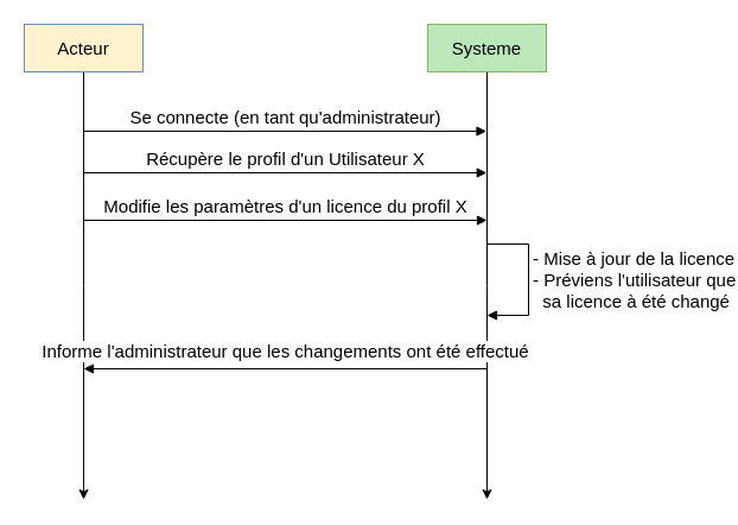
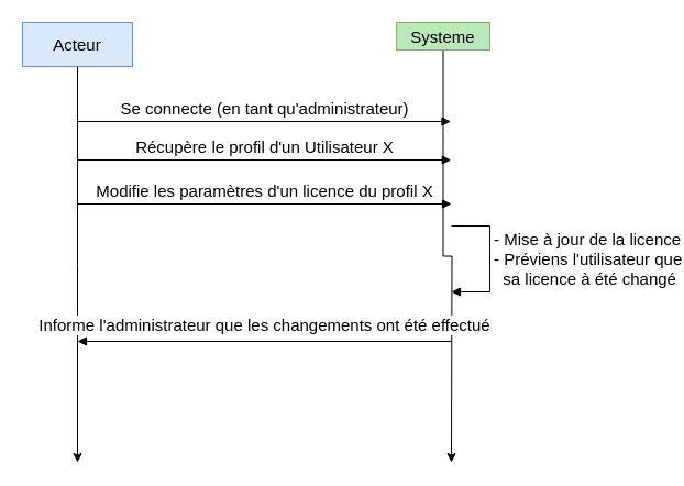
- <mxCell id="4" value="Acteur" style="whiteSpace=wrap;html=1;shadow=0;fontSize=15;fillColor=#fff2cc;strokeColor=#6c8ebf;rounded=0;" vertex="1" parent="1"><mxGeometry x="20" y="20" width="100" height="40" as="geometry" /></mxCell>
+ <mxCell id="4" value="Acteur" style="whiteSpace=wrap;html=1;shadow=0;fontSize=15;fillColor=#dae8fc;strokeColor=#6c8ebf;rounded=0;" vertex="1" parent="1"><mxGeometry x="20" y="20" width="100" height="40" as="geometry" /></mxCell>
- <mxCell id="6" value="Systeme" style="whiteSpace=wrap;html=1;shadow=0;fontSize=15;fillColor=#BBE8BA;strokeColor=#82b366;rounded=0;" vertex="1" parent="1"><mxGeometry x="360" y="20" width="100" height="40" as="geometry" /></mxCell>
+ <mxCell id="6" value="Systeme" style="whiteSpace=wrap;html=1;shadow=0;fontSize=15;fillColor=#BBE8BA;strokeColor=#82b366;rounded=0;" vertex="1" parent="1"><mxGeometry x="360" y="20" width="85" height="25" as="geometry" /></mxCell>
